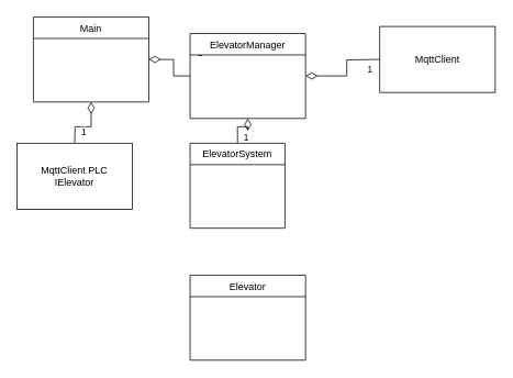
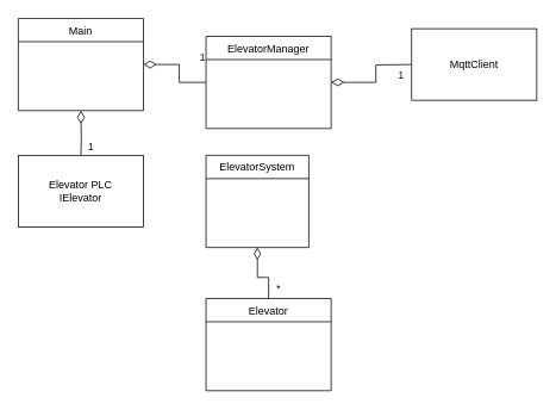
- <mxCell id="4" value="Main" style="swimlane;fontStyle=0;align=center;verticalAlign=top;childLayout=stackLayout;horizontal=1;startSize=26;horizontalStack=0;resizeParent=1;resizeLast=0;collapsible=1;marginBottom=0;rounded=0;shadow=0;strokeWidth=1;" parent="1" vertex="1"><mxGeometry x="40" y="20" width="140" height="103" as="geometry"><mxRectangle x="130" y="380" width="160" height="26" as="alternateBounds" /></mxGeometry></mxCell>
+ <mxCell id="4" value="Main" style="swimlane;fontStyle=0;align=center;verticalAlign=top;childLayout=stackLayout;horizontal=1;startSize=26;horizontalStack=0;resizeParent=1;resizeLast=0;collapsible=1;marginBottom=0;rounded=0;shadow=0;strokeWidth=1;" parent="1" vertex="1"><mxGeometry x="20" y="20" width="140" height="103" as="geometry"><mxRectangle x="130" y="380" width="160" height="26" as="alternateBounds" /></mxGeometry></mxCell>
- <mxCell id="8" style="edgeStyle=orthogonalEdgeStyle;rounded=0;orthogonalLoop=1;jettySize=auto;html=1;entryX=0.5;entryY=1;entryDx=0;entryDy=0;endArrow=diamondThin;endFill=0;endSize=12;" edge="1" parent="1" source="10" target="5"><mxGeometry relative="1" as="geometry" /></mxCell>
- <mxCell id="9" value="1" style="edgeLabel;html=1;align=center;verticalAlign=middle;resizable=0;points=[];" vertex="1" connectable="0" parent="8"><mxGeometry x="-0.693" y="2" relative="1" as="geometry"><mxPoint x="12" as="offset" /></mxGeometry></mxCell>
- <mxCell id="16" value="MqttClient PLC&lt;br&gt;IElevator" style="rounded=0;whiteSpace=wrap;html=1;" vertex="1" parent="1"><mxGeometry x="20" y="173" width="140" height="80" as="geometry" /></mxCell>
+ <mxCell id="16" value="Elevator PLC&lt;br&gt;IElevator" style="rounded=0;whiteSpace=wrap;html=1;" vertex="1" parent="1"><mxGeometry x="20" y="173" width="140" height="80" as="geometry" /></mxCell>
+ <mxCell id="11" style="edgeStyle=orthogonalEdgeStyle;rounded=0;orthogonalLoop=1;jettySize=auto;html=1;entryX=0.5;entryY=1;entryDx=0;entryDy=0;endArrow=diamondThin;endFill=0;endSize=11;" edge="1" parent="1" source="13" target="10"><mxGeometry relative="1" as="geometry" /></mxCell>
+ <mxCell id="12" value="*" style="edgeLabel;html=1;align=center;verticalAlign=middle;resizable=0;points=[];" vertex="1" connectable="0" parent="11"><mxGeometry x="-0.292" y="2" relative="1" as="geometry"><mxPoint x="12" y="10" as="offset" /></mxGeometry></mxCell>
